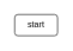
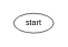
- <mxCell id="2" value="start" style="whiteSpace=wrap;html=1;rounded=1;" vertex="1" parent="1"><mxGeometry x="20" y="20" width="60" height="30" as="geometry" /></mxCell>
+ <mxCell id="2" value="start" style="ellipse;whiteSpace=wrap;html=1;" vertex="1" parent="1"><mxGeometry x="20" y="20" width="60" height="30" as="geometry" /></mxCell>
